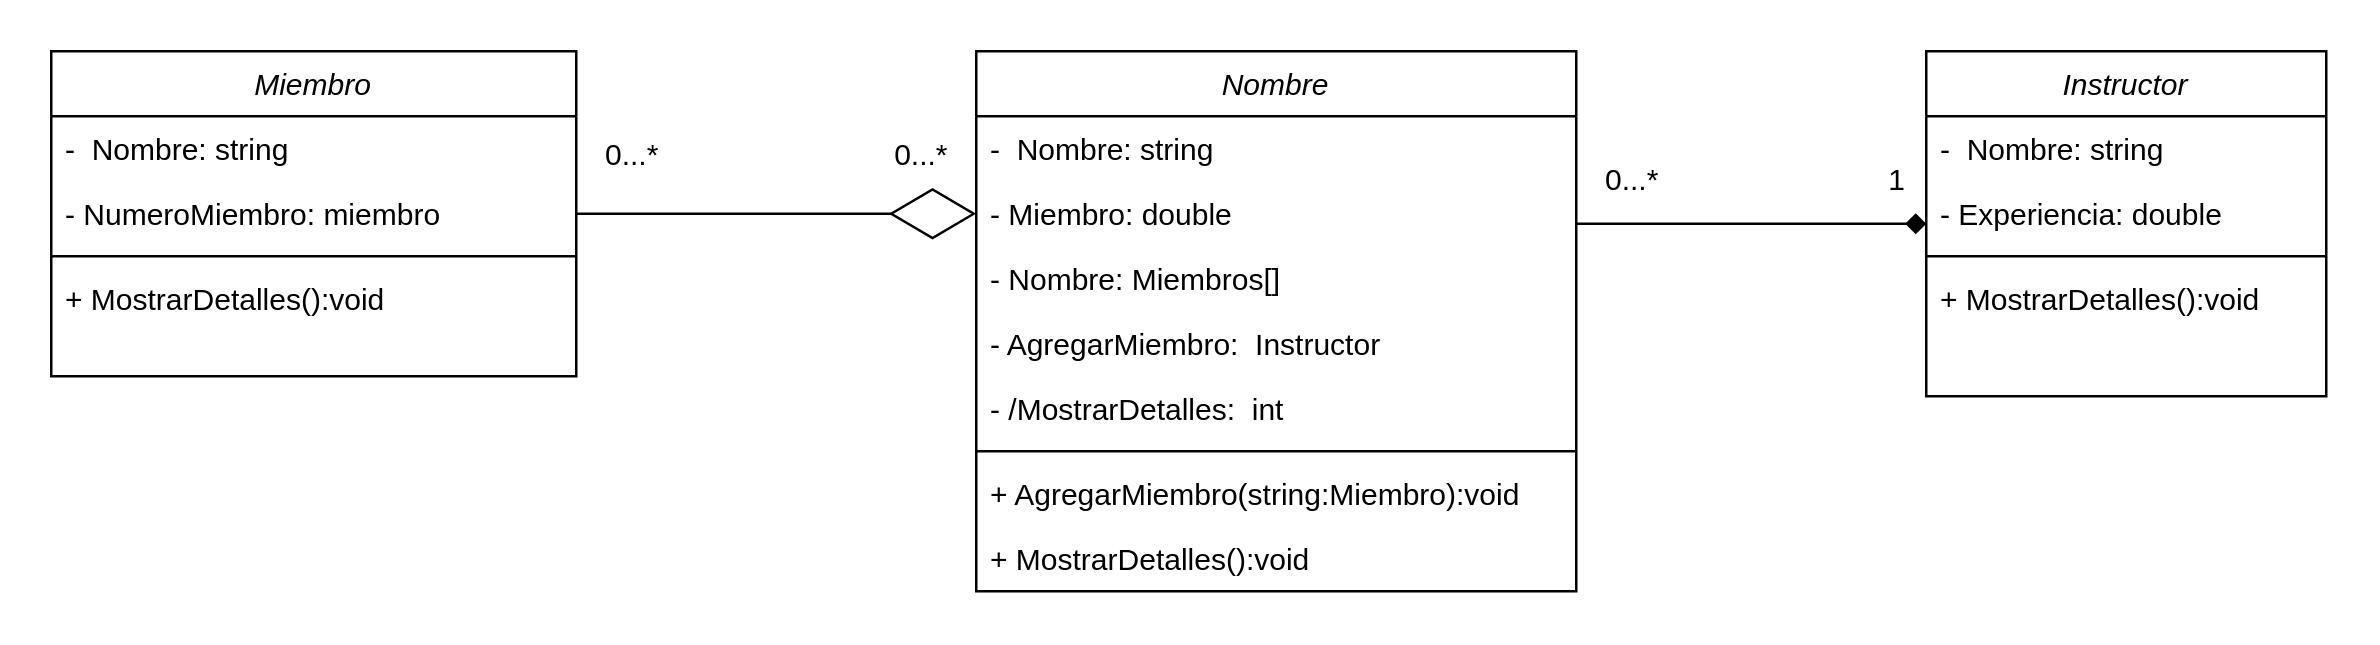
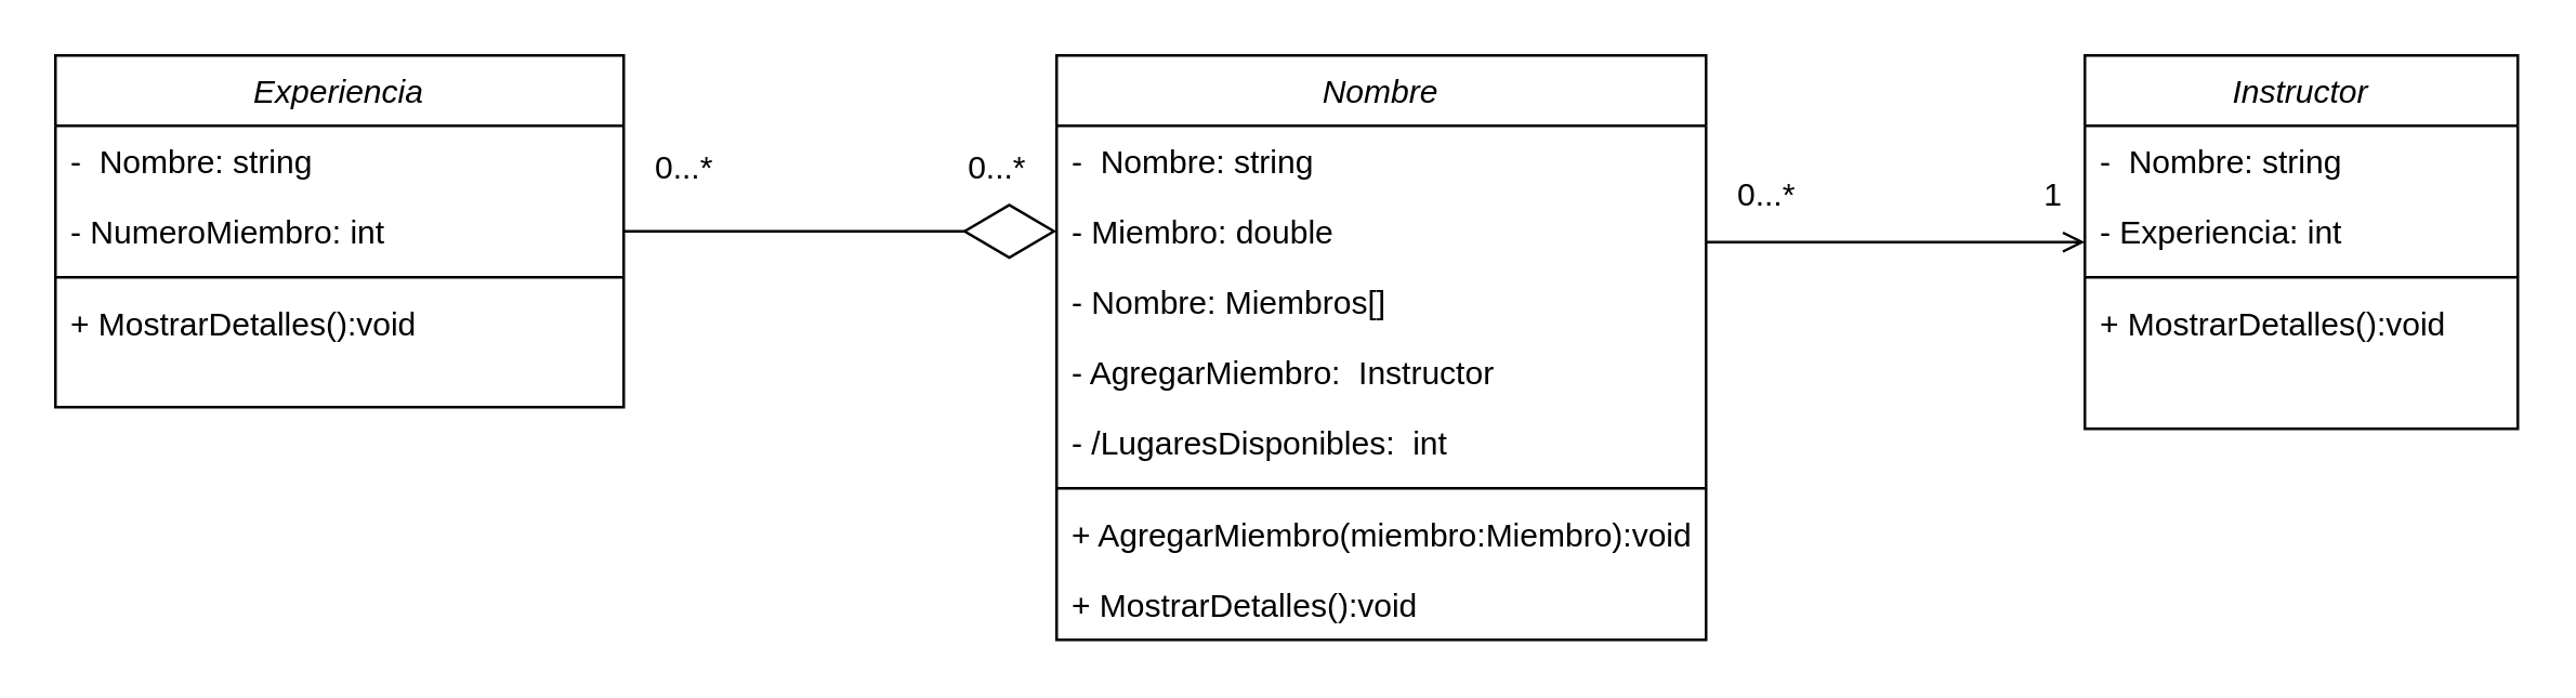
- <mxCell id="7" value="Miembro" style="swimlane;fontStyle=2;align=center;verticalAlign=top;childLayout=stackLayout;horizontal=1;startSize=26;horizontalStack=0;resizeParent=1;resizeLast=0;collapsible=1;marginBottom=0;rounded=0;shadow=0;strokeWidth=1;" vertex="1" parent="1"><mxGeometry x="20" y="20" width="210" height="130" as="geometry"><mxRectangle x="230" y="140" width="160" height="26" as="alternateBounds" /></mxGeometry></mxCell>
+ <mxCell id="7" value="Experiencia" style="swimlane;fontStyle=2;align=center;verticalAlign=top;childLayout=stackLayout;horizontal=1;startSize=26;horizontalStack=0;resizeParent=1;resizeLast=0;collapsible=1;marginBottom=0;rounded=0;shadow=0;strokeWidth=1;" vertex="1" parent="1"><mxGeometry x="20" y="20" width="210" height="130" as="geometry"><mxRectangle x="230" y="140" width="160" height="26" as="alternateBounds" /></mxGeometry></mxCell>
- <mxCell id="9" value="- NumeroMiembro: miembro" style="text;align=left;verticalAlign=top;spacingLeft=4;spacingRight=4;overflow=hidden;rotatable=0;points=[[0,0.5],[1,0.5]];portConstraint=eastwest;rounded=0;shadow=0;html=0;" vertex="1" parent="7"><mxGeometry y="52" width="210" height="26" as="geometry" /></mxCell>
+ <mxCell id="9" value="- NumeroMiembro: int" style="text;align=left;verticalAlign=top;spacingLeft=4;spacingRight=4;overflow=hidden;rotatable=0;points=[[0,0.5],[1,0.5]];portConstraint=eastwest;rounded=0;shadow=0;html=0;" vertex="1" parent="7"><mxGeometry y="52" width="210" height="26" as="geometry" /></mxCell>
- <mxCell id="4" value="- Experiencia: double" style="text;align=left;verticalAlign=top;spacingLeft=4;spacingRight=4;overflow=hidden;rotatable=0;points=[[0,0.5],[1,0.5]];portConstraint=eastwest;rounded=0;shadow=0;html=0;" vertex="1" parent="2"><mxGeometry y="52" width="160" height="26" as="geometry" /></mxCell>
+ <mxCell id="4" value="- Experiencia: int" style="text;align=left;verticalAlign=top;spacingLeft=4;spacingRight=4;overflow=hidden;rotatable=0;points=[[0,0.5],[1,0.5]];portConstraint=eastwest;rounded=0;shadow=0;html=0;" vertex="1" parent="2"><mxGeometry y="52" width="160" height="26" as="geometry" /></mxCell>
- <mxCell id="21" value="" style="endArrow=diamond;shadow=0;strokeWidth=1;rounded=0;curved=0;endFill=1;edgeStyle=elbowEdgeStyle;elbow=vertical;" edge="1" parent="1" source="12" target="2"><mxGeometry x="0.5" y="41" relative="1" as="geometry"><mxPoint x="610" y="100.24" as="sourcePoint" /><mxPoint x="738" y="100.24" as="targetPoint" /><mxPoint x="-40" y="32" as="offset" /></mxGeometry></mxCell>
+ <mxCell id="21" value="" style="endArrow=open;shadow=0;strokeWidth=1;rounded=0;curved=0;endFill=1;edgeStyle=elbowEdgeStyle;elbow=vertical;" edge="1" parent="1" source="12" target="2"><mxGeometry x="0.5" y="41" relative="1" as="geometry"><mxPoint x="610" y="100.24" as="sourcePoint" /><mxPoint x="738" y="100.24" as="targetPoint" /><mxPoint x="-40" y="32" as="offset" /></mxGeometry></mxCell>
- <mxCell id="17" value="- /MostrarDetalles:  int" style="text;align=left;verticalAlign=top;spacingLeft=4;spacingRight=4;overflow=hidden;rotatable=0;points=[[0,0.5],[1,0.5]];portConstraint=eastwest;rounded=0;shadow=0;html=0;" vertex="1" parent="12"><mxGeometry y="130" width="240" height="26" as="geometry" /></mxCell>
+ <mxCell id="17" value="- /LugaresDisponibles:  int" style="text;align=left;verticalAlign=top;spacingLeft=4;spacingRight=4;overflow=hidden;rotatable=0;points=[[0,0.5],[1,0.5]];portConstraint=eastwest;rounded=0;shadow=0;html=0;" vertex="1" parent="12"><mxGeometry y="130" width="240" height="26" as="geometry" /></mxCell>
- <mxCell id="19" value="+ AgregarMiembro(string:Miembro):void" style="text;align=left;verticalAlign=top;spacingLeft=4;spacingRight=4;overflow=hidden;rotatable=0;points=[[0,0.5],[1,0.5]];portConstraint=eastwest;" vertex="1" parent="12"><mxGeometry y="164" width="240" height="26" as="geometry" /></mxCell>
+ <mxCell id="19" value="+ AgregarMiembro(miembro:Miembro):void" style="text;align=left;verticalAlign=top;spacingLeft=4;spacingRight=4;overflow=hidden;rotatable=0;points=[[0,0.5],[1,0.5]];portConstraint=eastwest;" vertex="1" parent="12"><mxGeometry y="164" width="240" height="26" as="geometry" /></mxCell>
